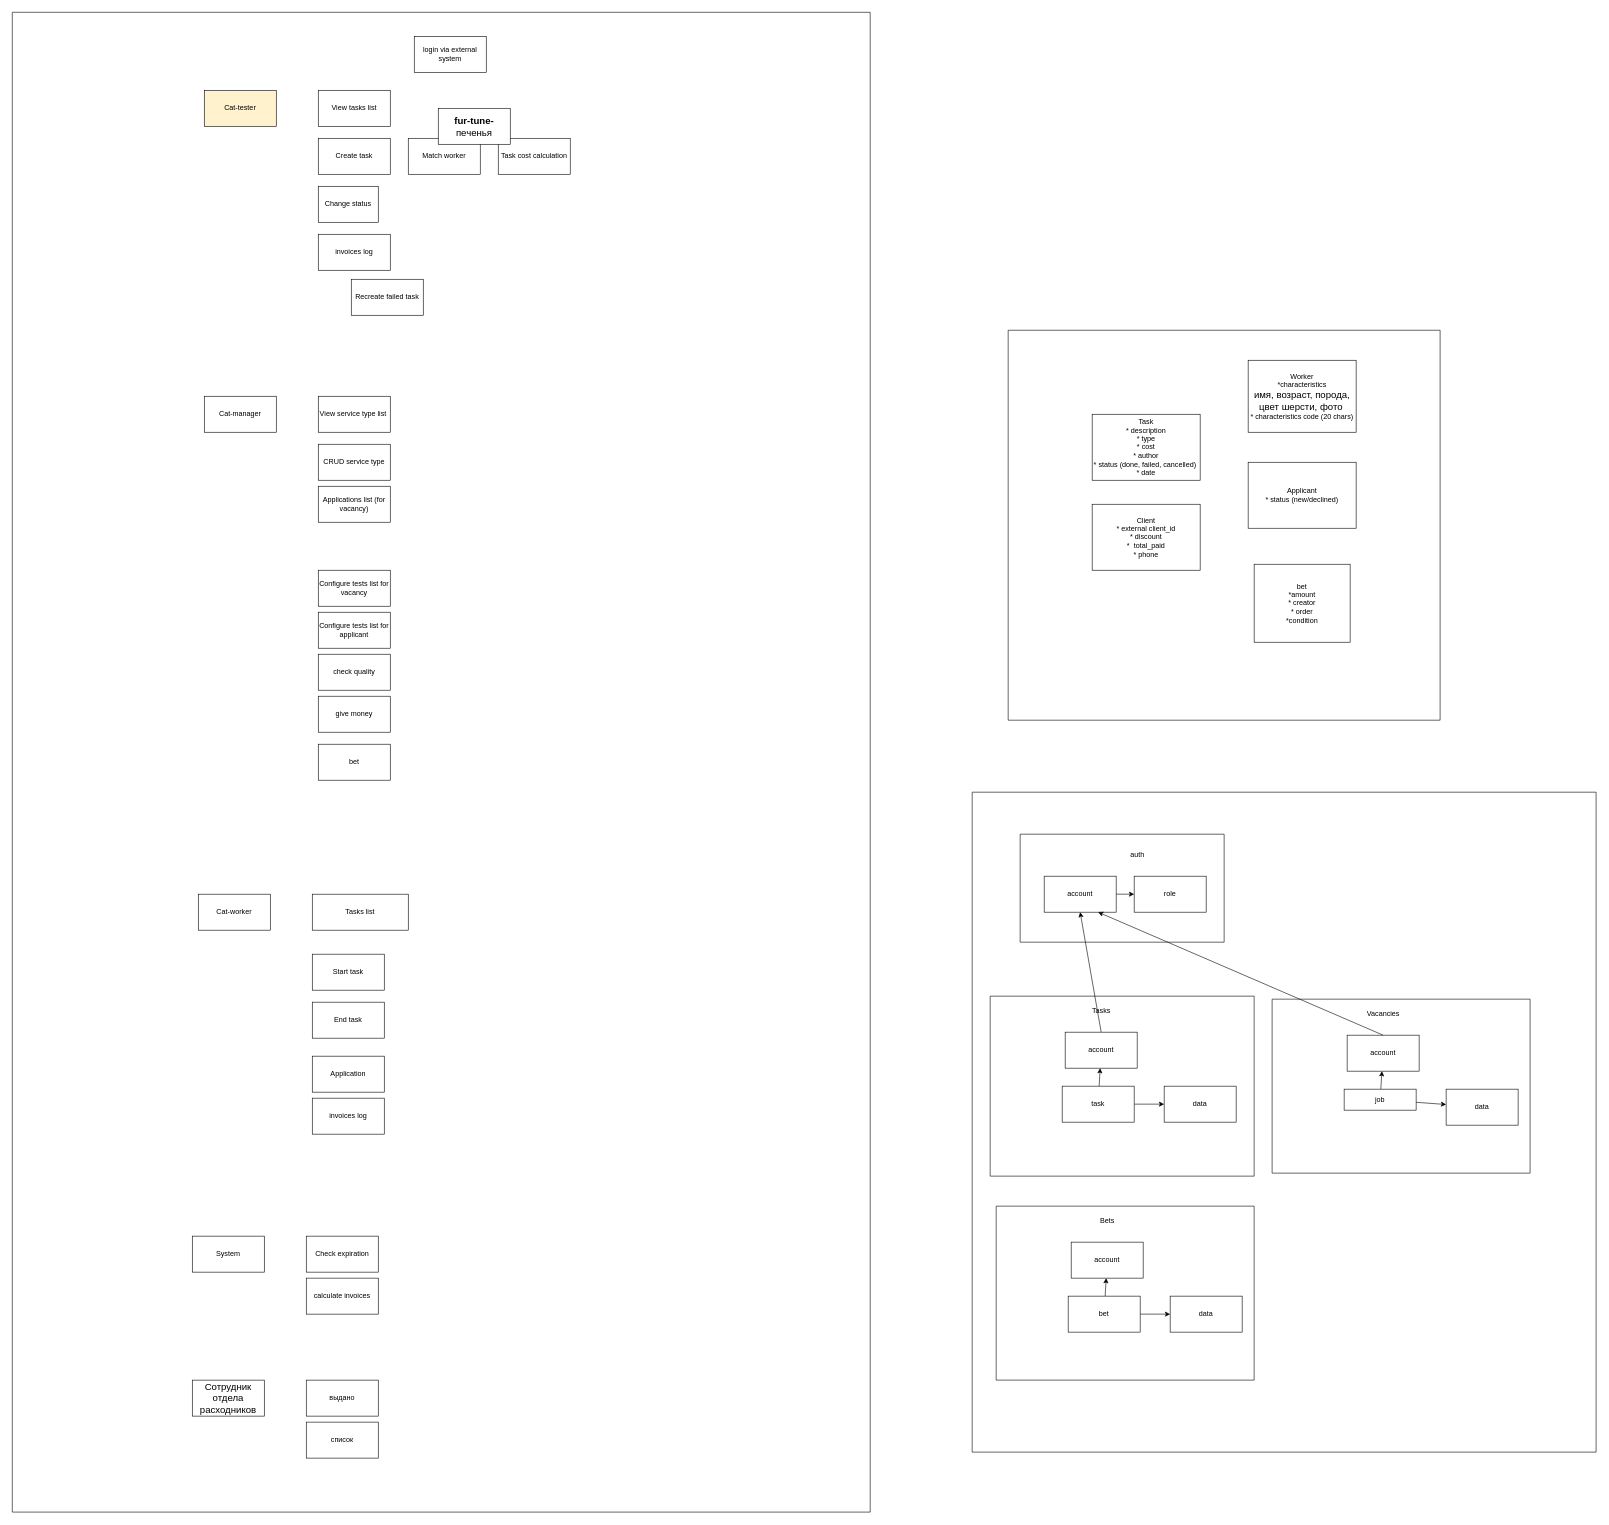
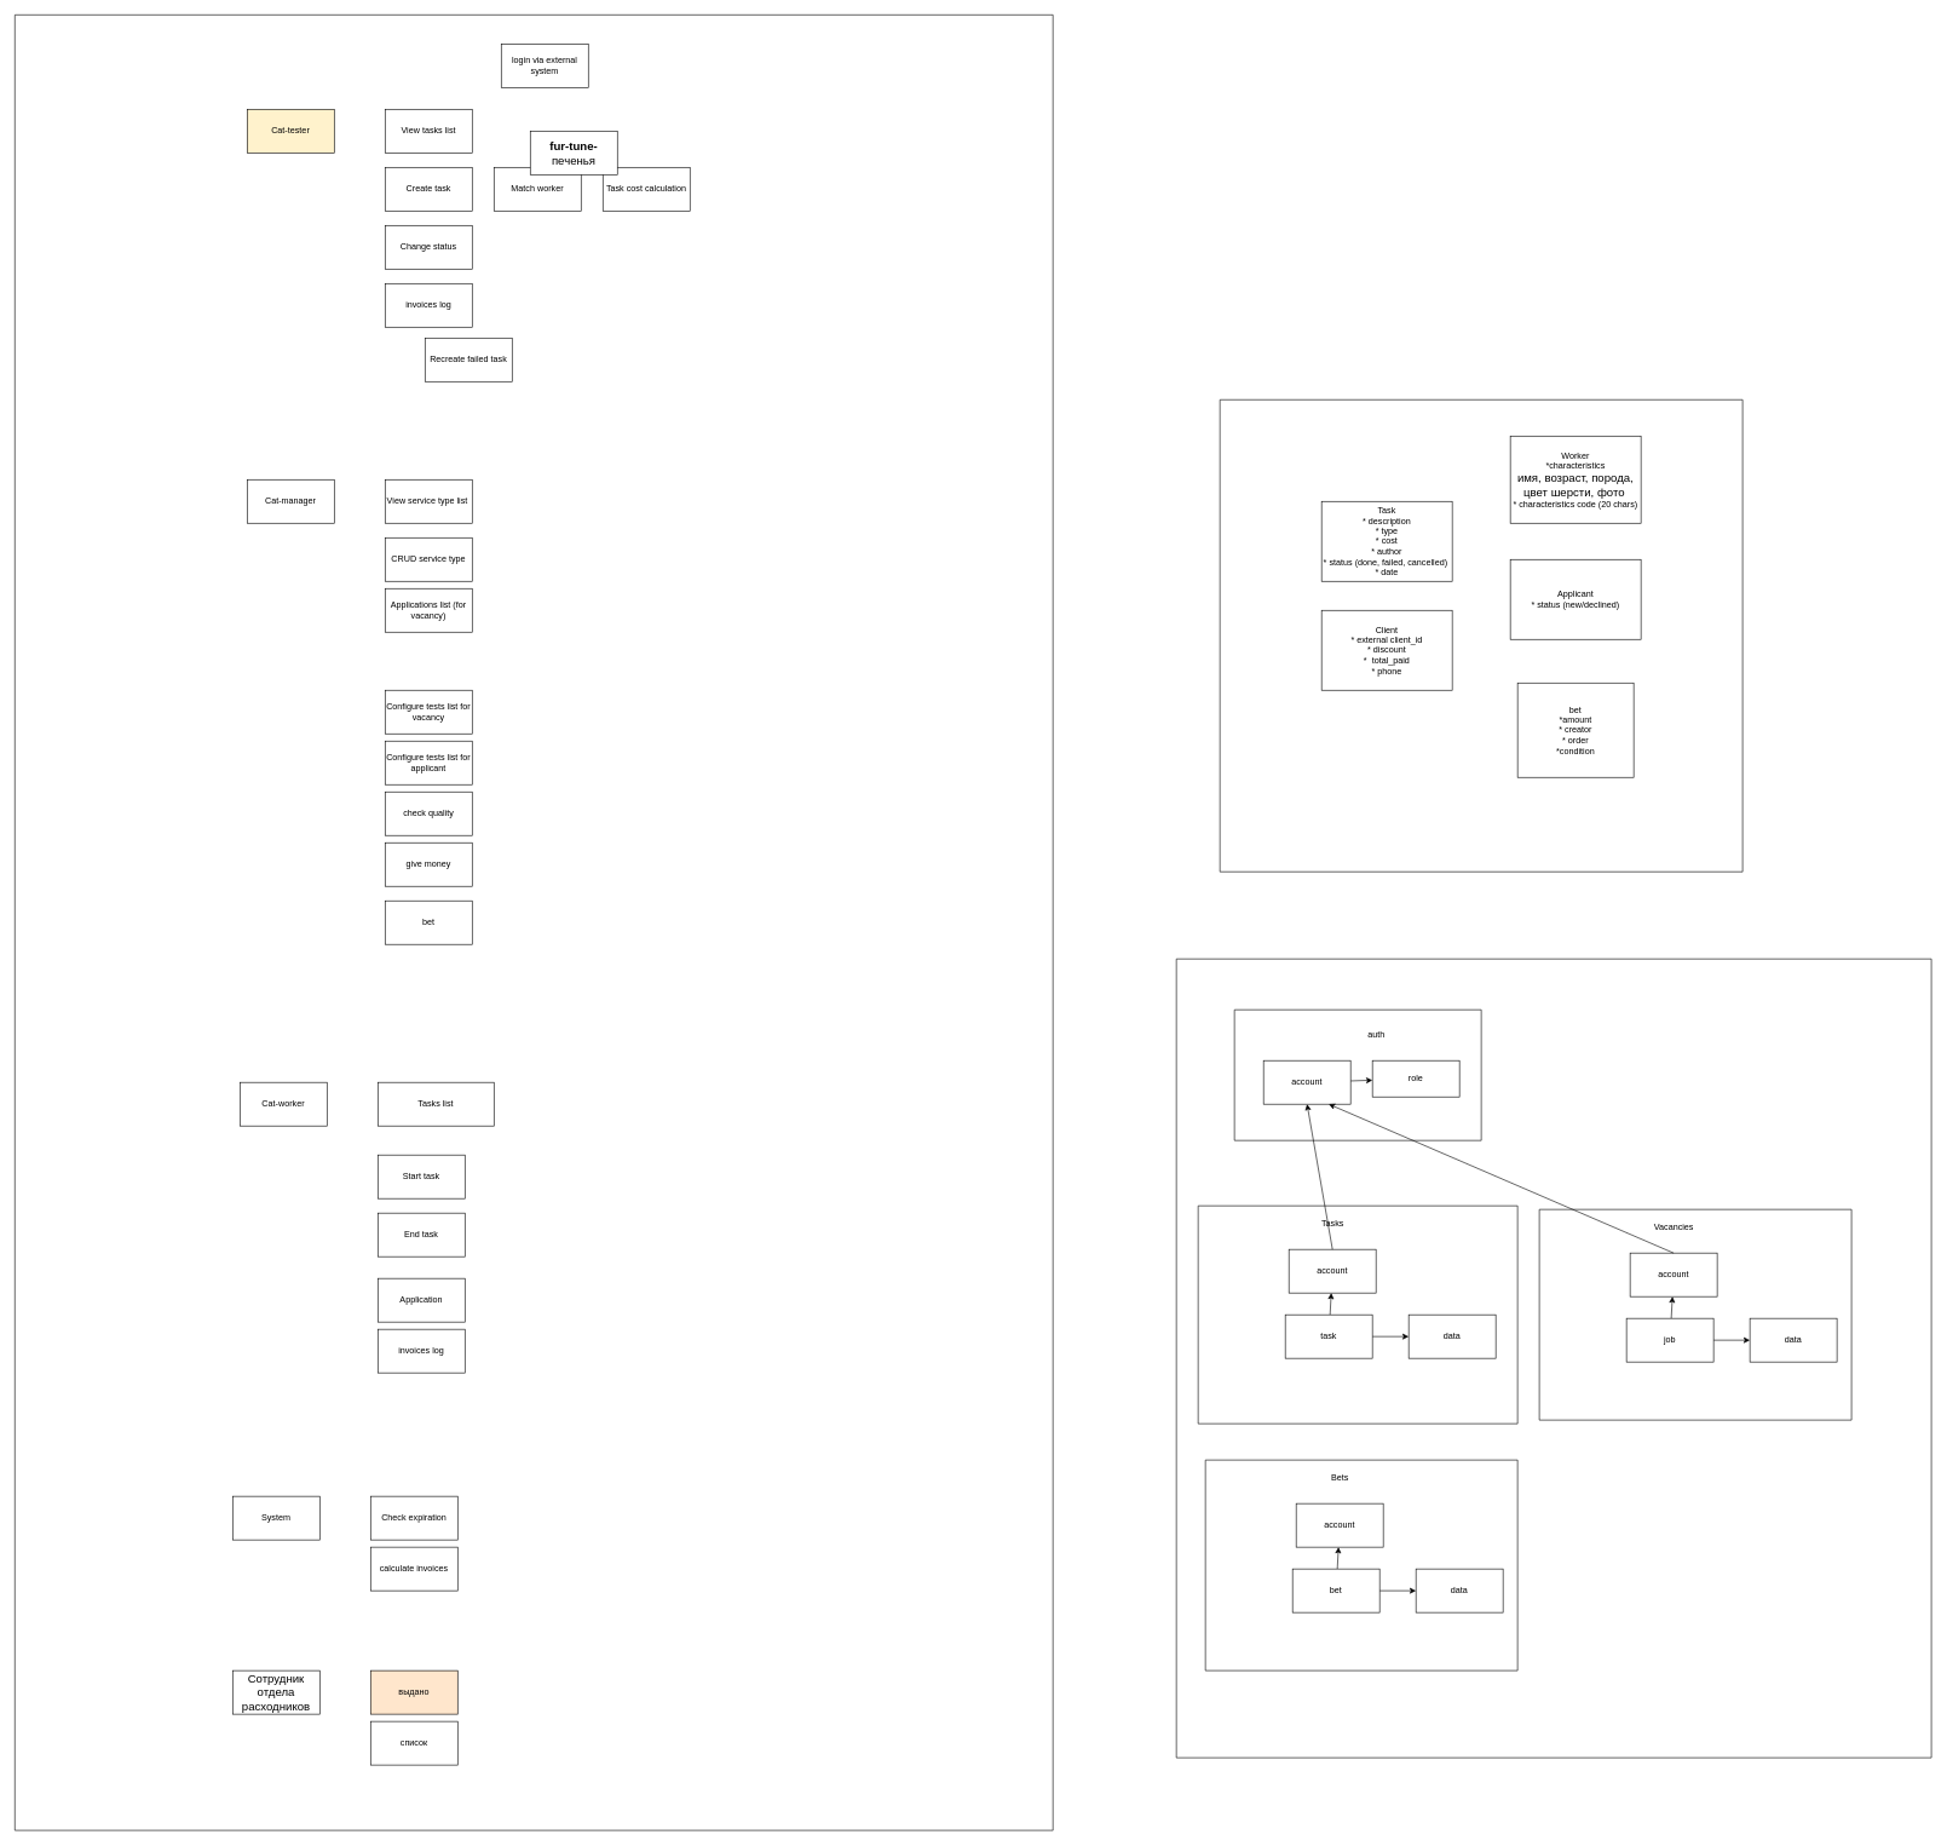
- <mxCell id="16" value="Change status" style="rounded=0;whiteSpace=wrap;html=1;" parent="8" vertex="1"><mxGeometry x="510" y="290" width="100" height="60" as="geometry" /></mxCell>
+ <mxCell id="16" value="Change status" style="rounded=0;whiteSpace=wrap;html=1;" parent="8" vertex="1"><mxGeometry x="510" y="290" width="120" height="60" as="geometry" /></mxCell>
- <mxCell id="45" value="role" style="rounded=0;whiteSpace=wrap;html=1;" parent="41" vertex="1"><mxGeometry x="190" y="70" width="120" height="60" as="geometry" /></mxCell>
+ <mxCell id="45" value="role" style="rounded=0;whiteSpace=wrap;html=1;" parent="41" vertex="1"><mxGeometry x="190" y="70" width="120" height="50" as="geometry" /></mxCell>
- <mxCell id="57" value="job" style="rounded=0;whiteSpace=wrap;html=1;" parent="54" vertex="1"><mxGeometry x="120" y="150" width="120" height="35" as="geometry" /></mxCell>
+ <mxCell id="57" value="job" style="rounded=0;whiteSpace=wrap;html=1;" parent="54" vertex="1"><mxGeometry x="120" y="150" width="120" height="60" as="geometry" /></mxCell>
- <mxCell id="32" value="выдано" style="rounded=0;whiteSpace=wrap;html=1;" parent="8" vertex="1"><mxGeometry x="490" y="2280" width="120" height="60" as="geometry" /></mxCell>
+ <mxCell id="32" value="выдано" style="rounded=0;whiteSpace=wrap;html=1;fillColor=#ffe6cc;" parent="8" vertex="1"><mxGeometry x="490" y="2280" width="120" height="60" as="geometry" /></mxCell>
